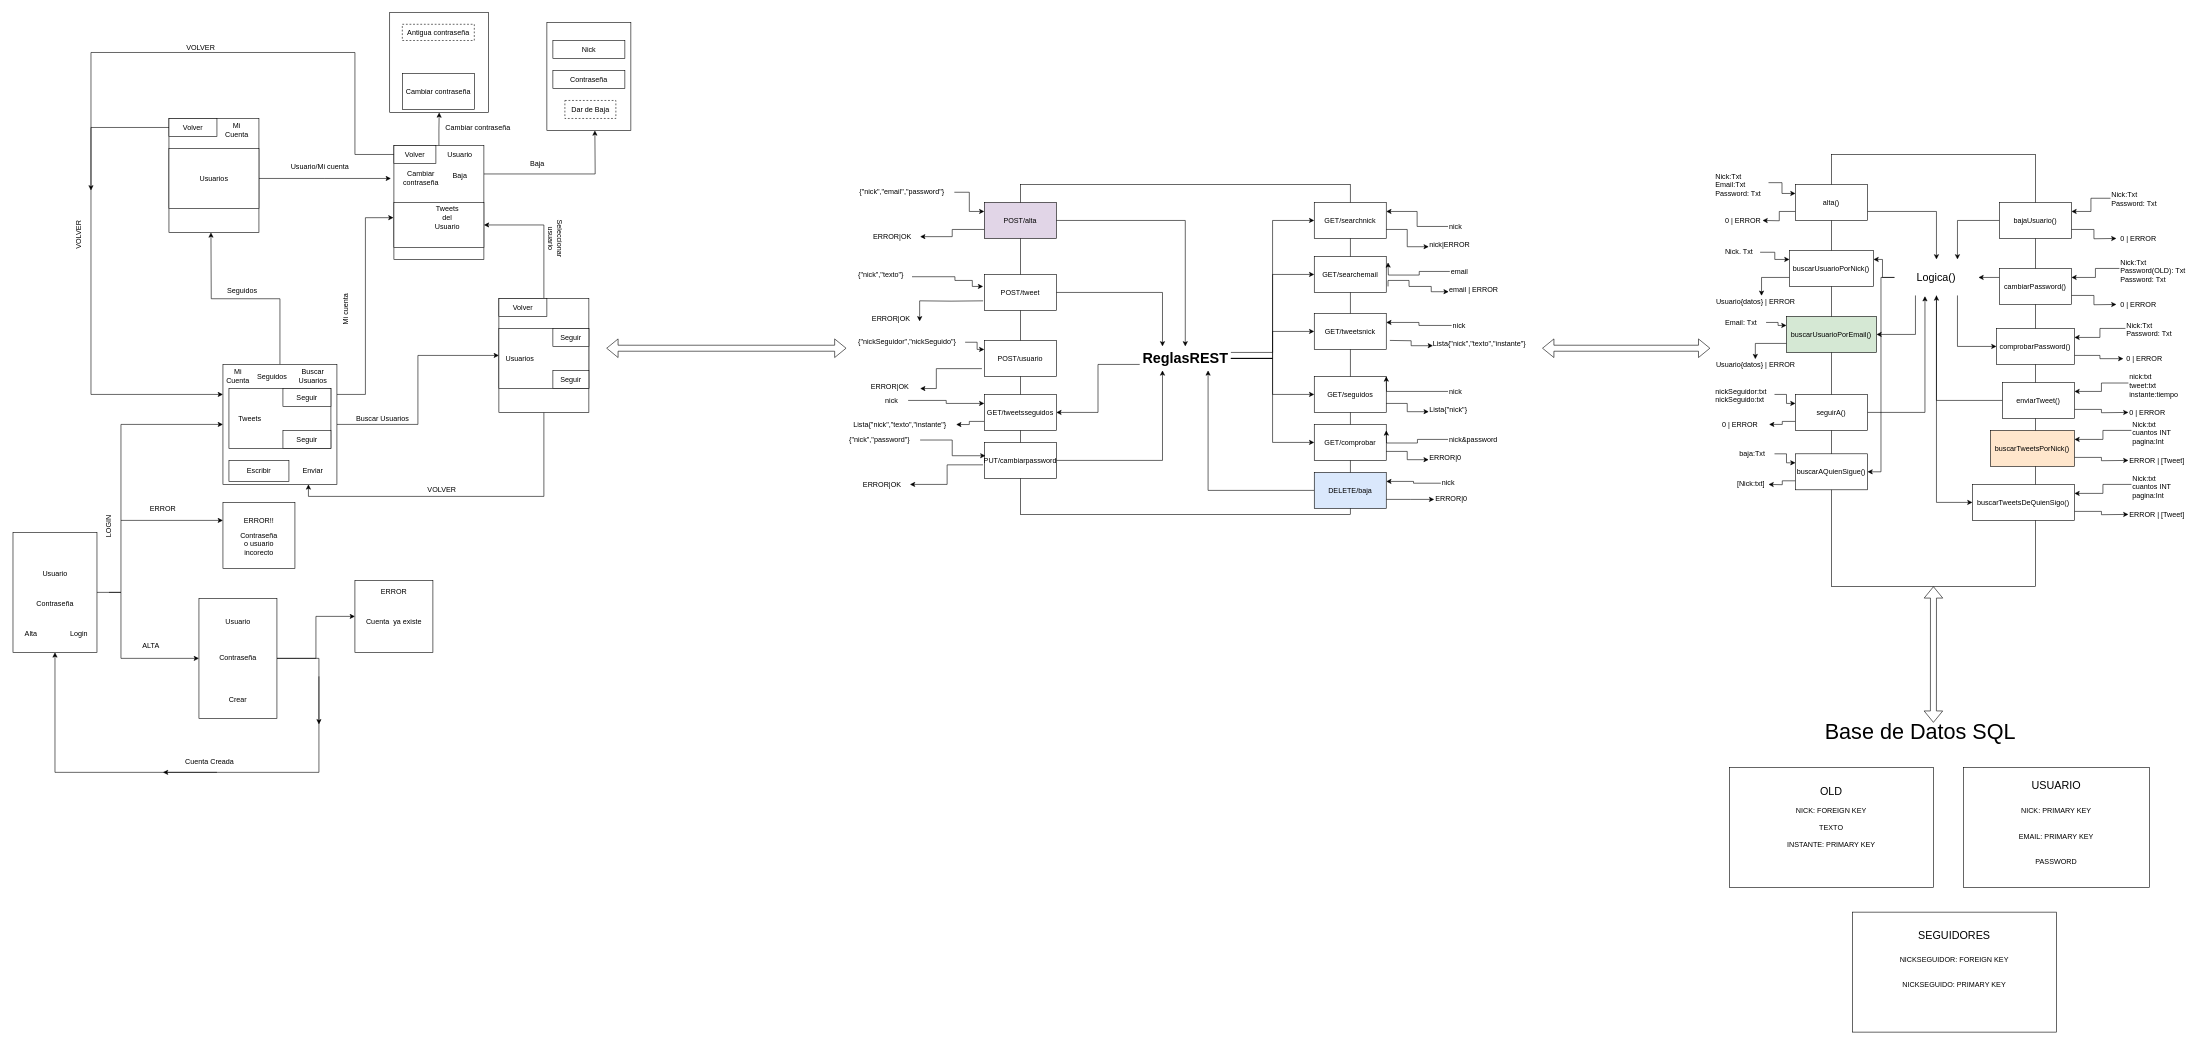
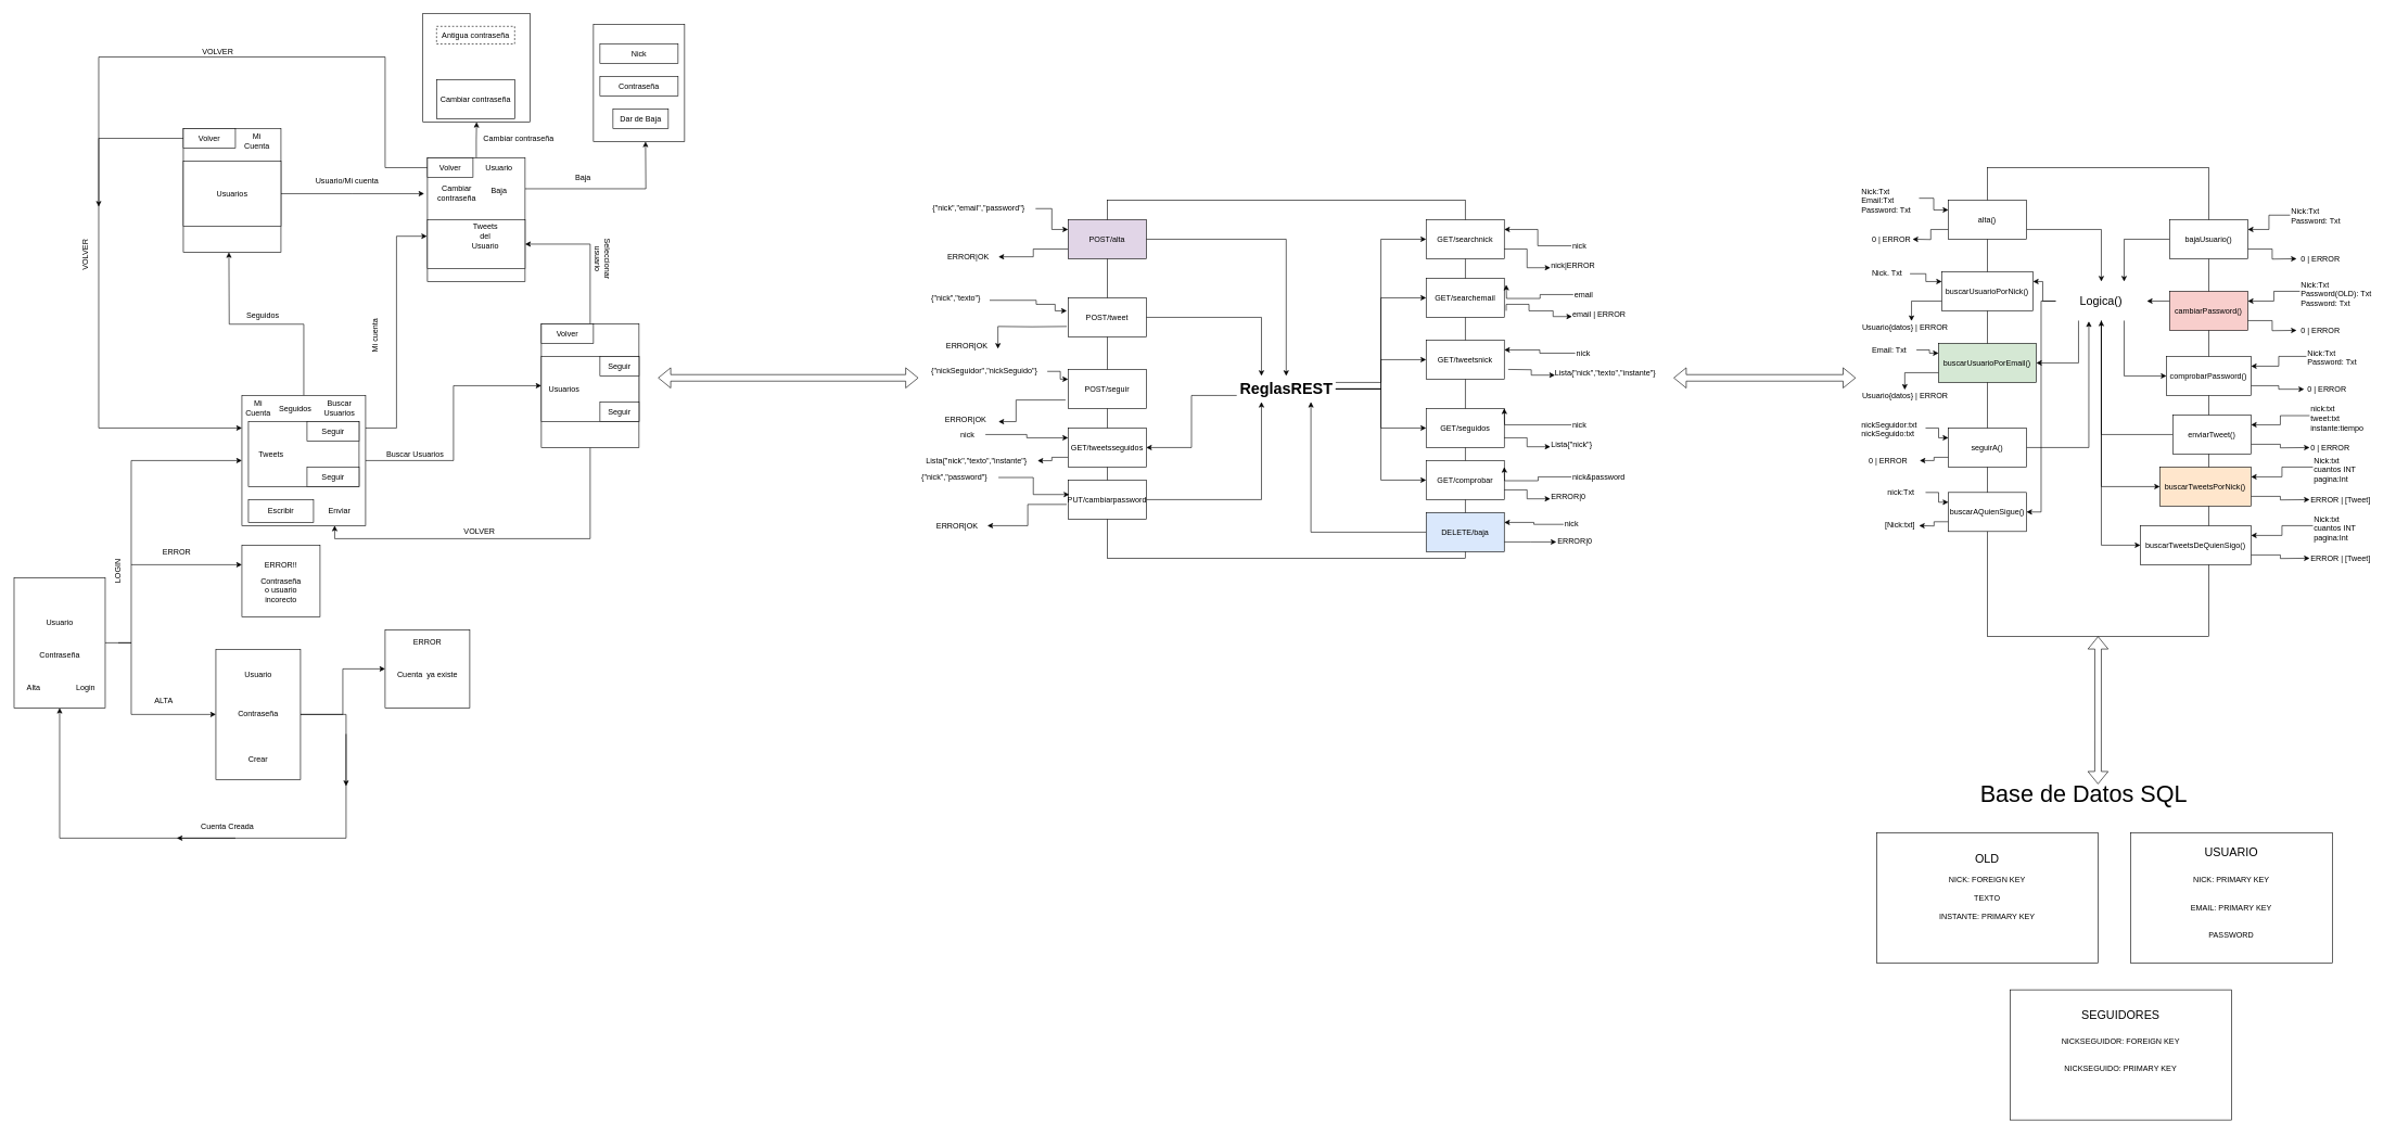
- <mxCell id="219" value="Dar de Baja" style="rounded=0;whiteSpace=wrap;html=1;dashed=1;" vertex="1" parent="1"><mxGeometry x="940.8" y="167" width="85" height="30" as="geometry" /></mxCell>
+ <mxCell id="219" value="Dar de Baja" style="rounded=0;whiteSpace=wrap;html=1;" vertex="1" parent="1"><mxGeometry x="940.8" y="167" width="85" height="30" as="geometry" /></mxCell>
- <mxCell id="89" value="cambiarPassword()" style="rounded=0;whiteSpace=wrap;html=1;" vertex="1" parent="1"><mxGeometry x="3332.2" y="447" width="120" height="60" as="geometry" /></mxCell>
+ <mxCell id="89" value="cambiarPassword()" style="rounded=0;whiteSpace=wrap;html=1;fillColor=#f8cecc;" vertex="1" parent="1"><mxGeometry x="3332.2" y="447" width="120" height="60" as="geometry" /></mxCell>
- <mxCell id="8" value="POST/usuario" style="rounded=0;whiteSpace=wrap;html=1;" vertex="1" parent="1"><mxGeometry x="1640" y="567" width="120" height="60" as="geometry" /></mxCell>
+ <mxCell id="8" value="POST/seguir" style="rounded=0;whiteSpace=wrap;html=1;" vertex="1" parent="1"><mxGeometry x="1640" y="567" width="120" height="60" as="geometry" /></mxCell>
+ <mxCell id="73" style="edgeStyle=orthogonalEdgeStyle;rounded=0;orthogonalLoop=1;jettySize=auto;html=1;exitX=0.5;exitY=1;exitDx=0;exitDy=0;entryX=0;entryY=0.5;entryDx=0;entryDy=0;" edge="1" parent="1" source="76" target="123"><mxGeometry relative="1" as="geometry" /></mxCell>
- <mxCell id="130" value="baja:Txt" style="text;html=1;resizable=0;points=[];autosize=1;align=left;verticalAlign=top;spacingTop=-4;" vertex="1" parent="1"><mxGeometry x="2897.2" y="746" width="60" height="20" as="geometry" /></mxCell>
+ <mxCell id="130" value="nick:Txt" style="text;html=1;resizable=0;points=[];autosize=1;align=left;verticalAlign=top;spacingTop=-4;" vertex="1" parent="1"><mxGeometry x="2897.2" y="746" width="60" height="20" as="geometry" /></mxCell>
